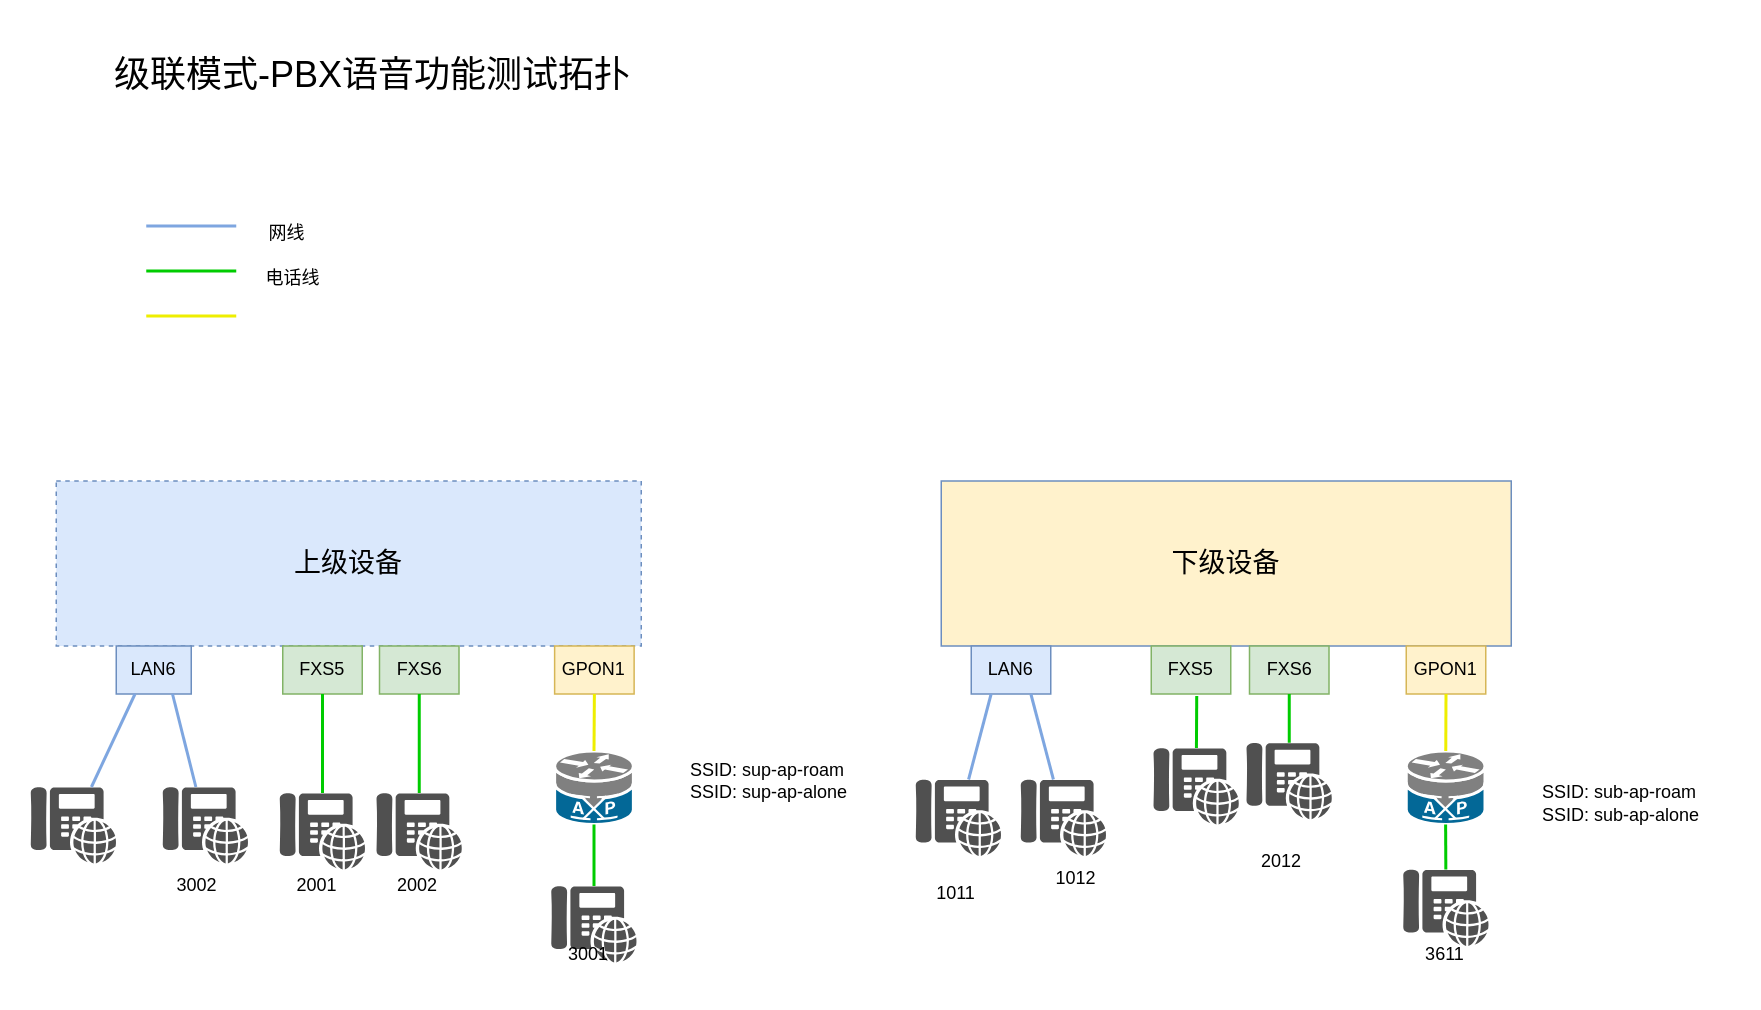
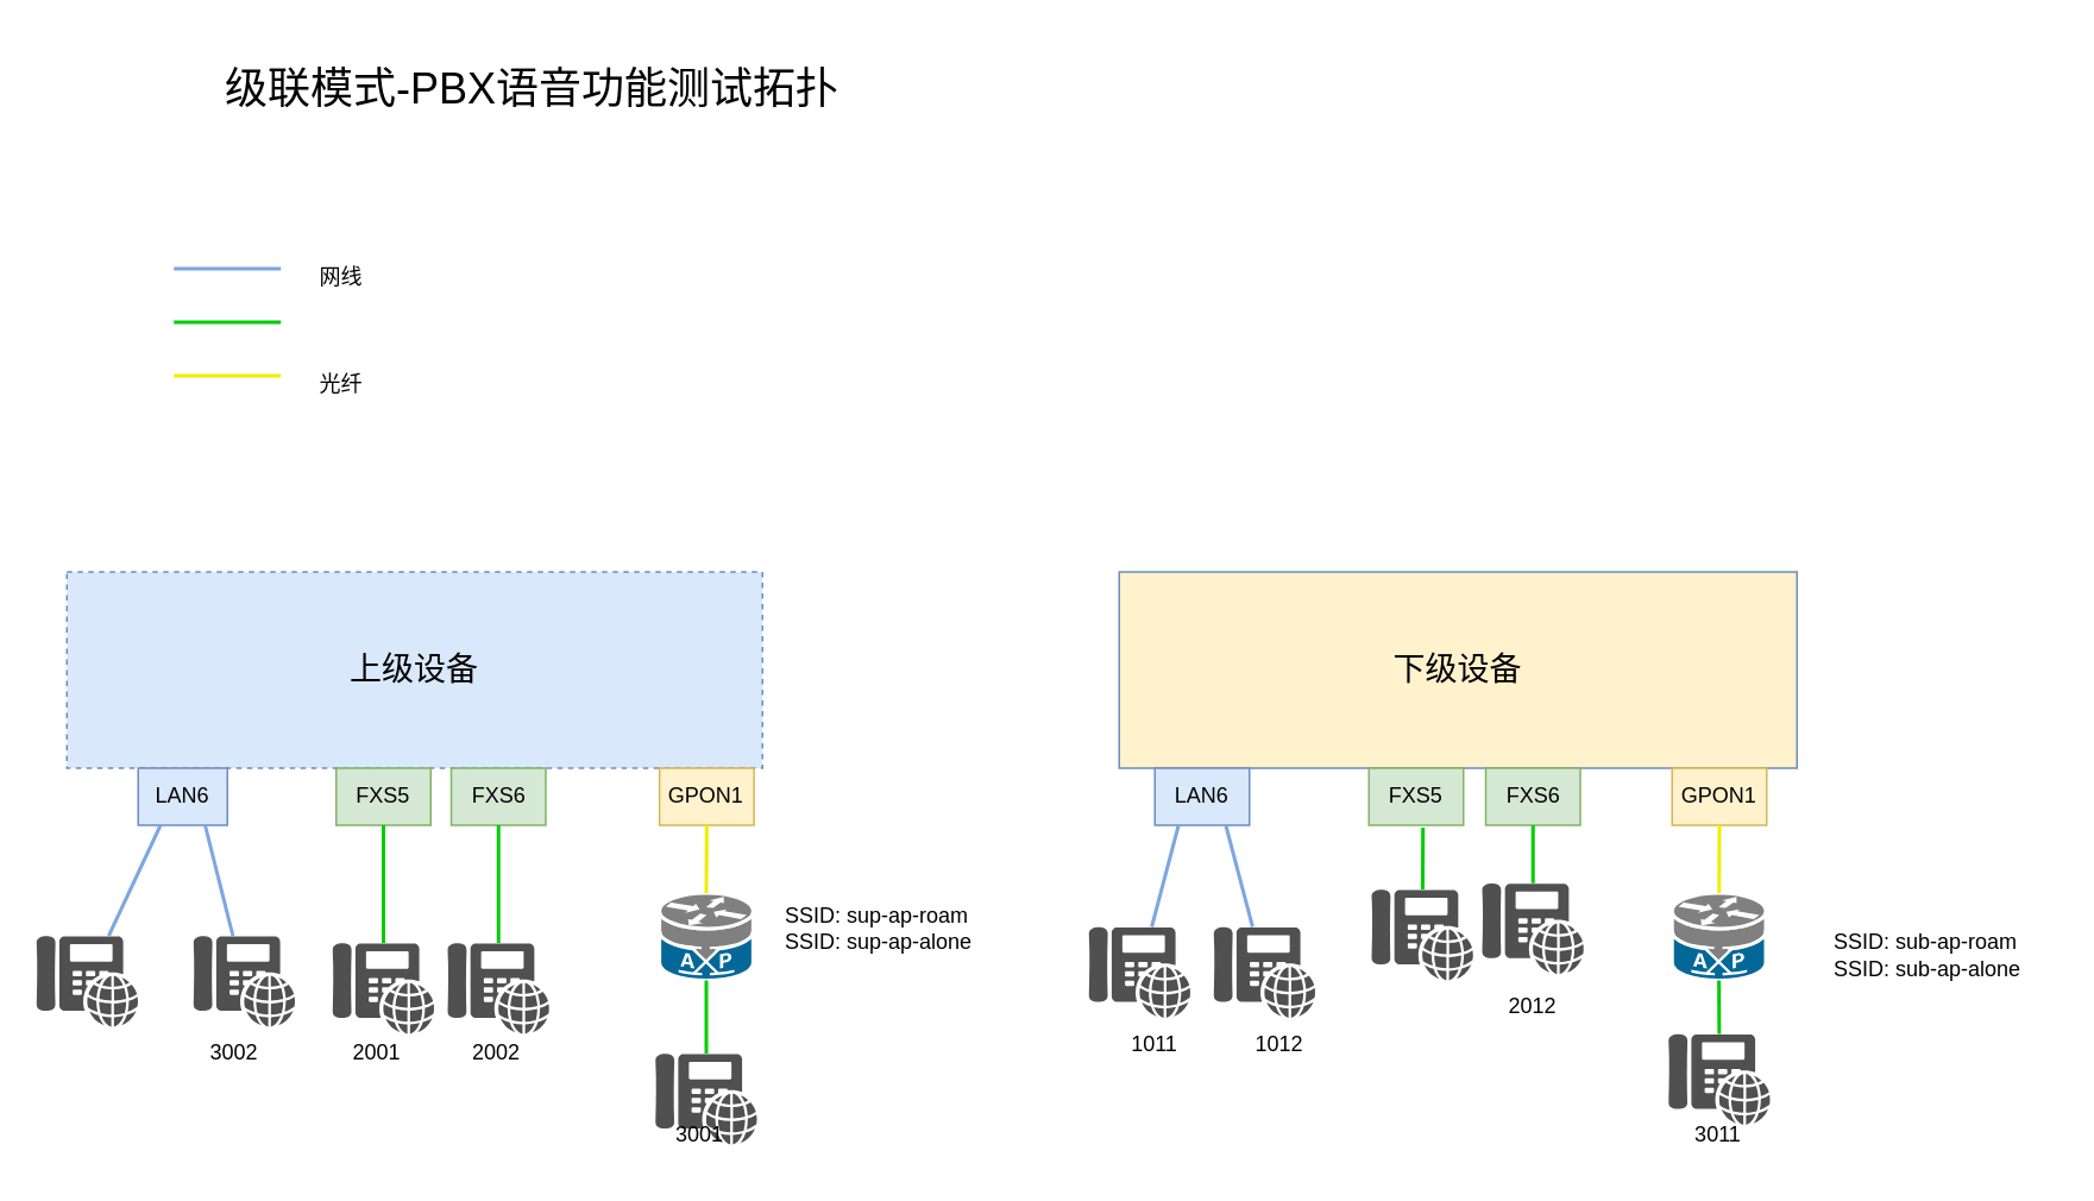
- <mxCell id="46" value="&lt;font style=&quot;font-size: 24px;&quot;&gt;级联模式-PBX语音功能测试拓扑&lt;/font&gt;" style="text;html=1;align=center;verticalAlign=middle;whiteSpace=wrap;rounded=0;" vertex="1" parent="1"><mxGeometry x="37" width="422" height="60" as="geometry" y="20" /></mxCell>
+ <mxCell id="46" value="&lt;font style=&quot;font-size: 24px;&quot;&gt;级联模式-PBX语音功能测试拓扑&lt;/font&gt;" style="text;html=1;align=center;verticalAlign=middle;whiteSpace=wrap;rounded=0;" vertex="1" parent="1"><mxGeometry x="87" y="20" width="422" height="60" as="geometry" /></mxCell>
- <mxCell id="52" value="电话线" style="text;html=1;align=center;verticalAlign=middle;whiteSpace=wrap;rounded=0;" parent="50" vertex="1"><mxGeometry x="68" width="60" height="30" as="geometry" /></mxCell>
+ <mxCell id="55" value="光纤" style="text;html=1;align=center;verticalAlign=middle;whiteSpace=wrap;rounded=0;" parent="53" vertex="1"><mxGeometry x="64" width="60" height="30" as="geometry" /></mxCell>
- <mxCell id="32" value="SSID: sup-ap-roam&lt;div&gt;SSID: sup-ap-alone&lt;br&gt;&lt;/div&gt;" style="text;strokeColor=none;fillColor=none;align=left;verticalAlign=middle;spacingLeft=4;spacingRight=4;overflow=hidden;points=[[0,0.5],[1,0.5]];portConstraint=eastwest;rotatable=0;whiteSpace=wrap;html=1;" parent="1" vertex="1"><mxGeometry x="454" y="490" width="133" height="60" as="geometry" /></mxCell>
+ <mxCell id="32" value="SSID: sup-ap-roam&lt;div&gt;SSID: sup-ap-alone&lt;br&gt;&lt;/div&gt;" style="text;strokeColor=none;fillColor=none;align=left;verticalAlign=middle;spacingLeft=4;spacingRight=4;overflow=hidden;points=[[0,0.5],[1,0.5]];portConstraint=eastwest;rotatable=0;whiteSpace=wrap;html=1;" parent="1" vertex="1"><mxGeometry x="434" y="490" width="133" height="60" as="geometry" /></mxCell>
- <mxCell id="25" value="2012" style="text;html=1;align=center;verticalAlign=middle;whiteSpace=wrap;rounded=0;" parent="1" vertex="1"><mxGeometry x="824" y="559" width="60" height="30" as="geometry" /></mxCell>
+ <mxCell id="25" value="2012" style="text;html=1;align=center;verticalAlign=middle;whiteSpace=wrap;rounded=0;" parent="1" vertex="1"><mxGeometry x="829" y="549" width="60" height="30" as="geometry" /></mxCell>
- <mxCell id="22" value="1011" style="text;html=1;align=center;verticalAlign=middle;whiteSpace=wrap;rounded=0;" parent="1" vertex="1"><mxGeometry x="607" y="580" width="60" height="30" as="geometry" /></mxCell>
+ <mxCell id="22" value="1011" style="text;html=1;align=center;verticalAlign=middle;whiteSpace=wrap;rounded=0;" parent="1" vertex="1"><mxGeometry x="617" y="570" width="60" height="30" as="geometry" /></mxCell>
- <mxCell id="27" value="361&lt;span style=&quot;background-color: initial;&quot;&gt;1&lt;/span&gt;" style="text;html=1;align=center;verticalAlign=middle;whiteSpace=wrap;rounded=0;" parent="1" vertex="1"><mxGeometry x="933.25" y="621" width="60" height="30" as="geometry" /></mxCell>
+ <mxCell id="27" value="301&lt;span style=&quot;background-color: initial;&quot;&gt;1&lt;/span&gt;" style="text;html=1;align=center;verticalAlign=middle;whiteSpace=wrap;rounded=0;" parent="1" vertex="1"><mxGeometry x="933.25" y="621" width="60" height="30" as="geometry" /></mxCell>
